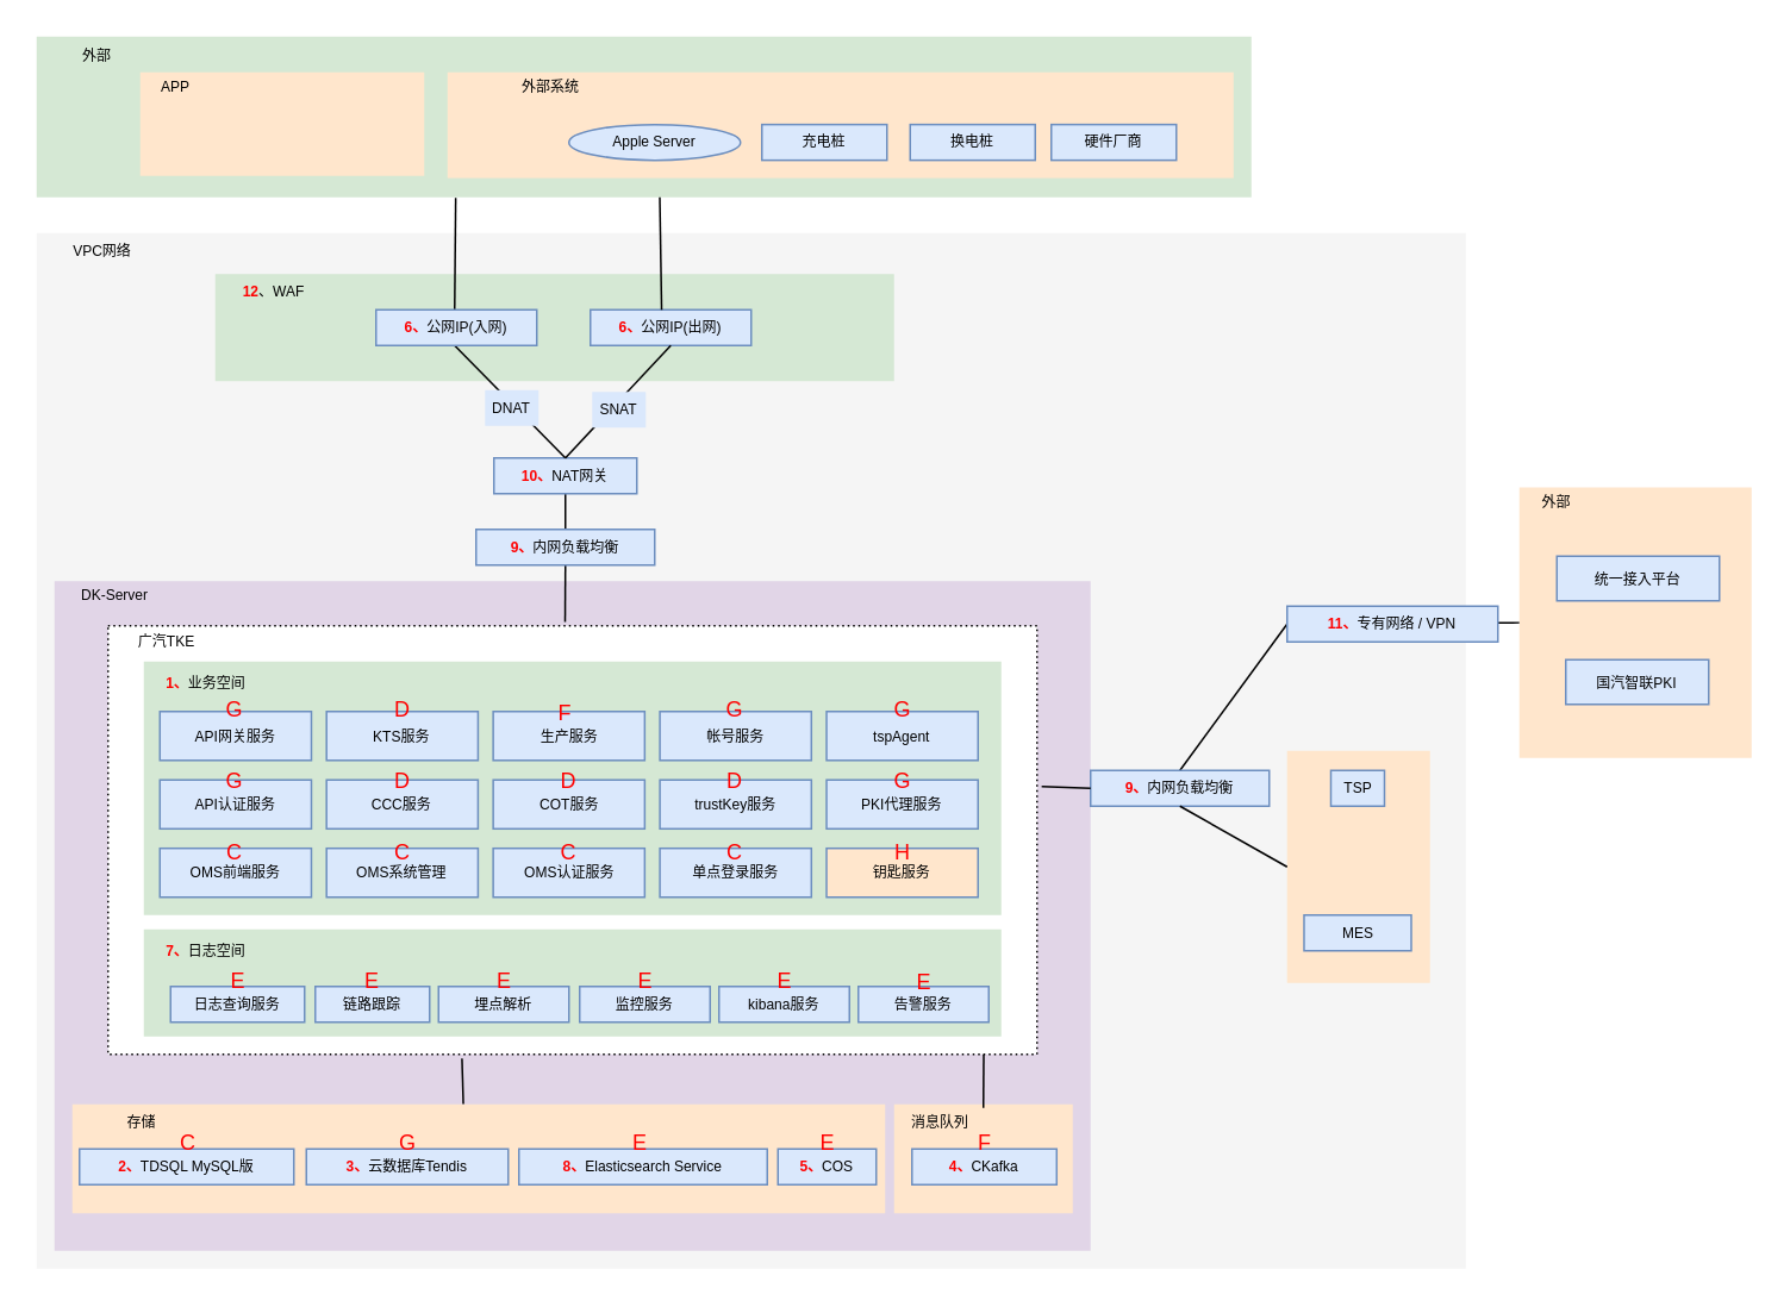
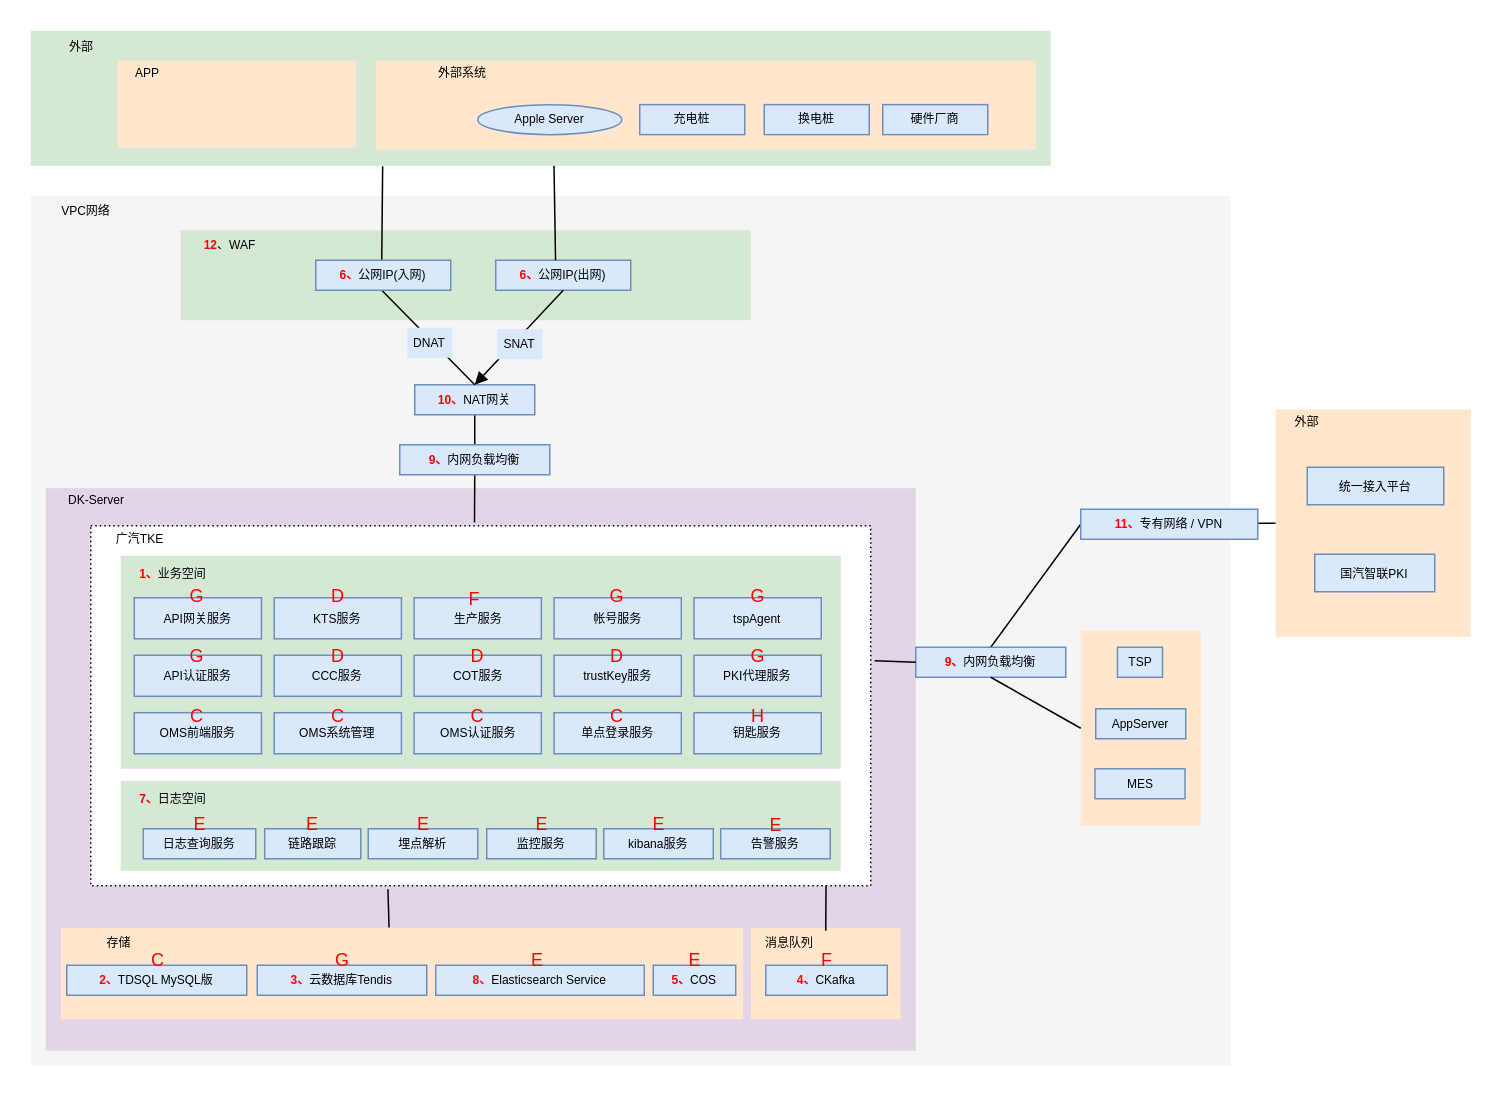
- <mxCell id="23" value="" style="endArrow=none;html=1;rounded=0;exitX=0.5;exitY=1;exitDx=0;exitDy=0;entryX=0.5;entryY=0;entryDx=0;entryDy=0;fontSize=8;" parent="1" source="22" target="19" edge="1"><mxGeometry width="50" height="50" relative="1" as="geometry"><mxPoint x="-260" y="505" as="sourcePoint" /><mxPoint x="-45" y="360" as="targetPoint" /></mxGeometry></mxCell>
+ <mxCell id="23" value="" style="endArrow=block;html=1;rounded=0;exitX=0.5;exitY=1;exitDx=0;exitDy=0;entryX=0.5;entryY=0;entryDx=0;entryDy=0;fontSize=8;" parent="1" source="22" target="19" edge="1"><mxGeometry width="50" height="50" relative="1" as="geometry"><mxPoint x="-260" y="505" as="sourcePoint" /><mxPoint x="-45" y="360" as="targetPoint" /></mxGeometry></mxCell>
+ <mxCell id="100" value="AppServer" style="rounded=0;whiteSpace=wrap;html=1;fillColor=#dae8fc;strokeColor=#6c8ebf;fontSize=8;" parent="1" vertex="1"><mxGeometry x="730" y="472" width="60" height="20" as="geometry" /></mxCell>
- <mxCell id="41" value="钥匙服务" style="rounded=0;whiteSpace=wrap;html=1;fillColor=#ffe6cc;strokeColor=#6c8ebf;fontSize=8;verticalAlign=middle;flipH=1;" parent="31" vertex="1"><mxGeometry x="373.185" y="76.632" width="84.815" height="27.368" as="geometry" /></mxCell>
+ <mxCell id="41" value="钥匙服务" style="rounded=0;whiteSpace=wrap;html=1;fillColor=#dae8fc;strokeColor=#6c8ebf;fontSize=8;verticalAlign=middle;flipH=1;" parent="31" vertex="1"><mxGeometry x="373.185" y="76.632" width="84.815" height="27.368" as="geometry" /></mxCell>
